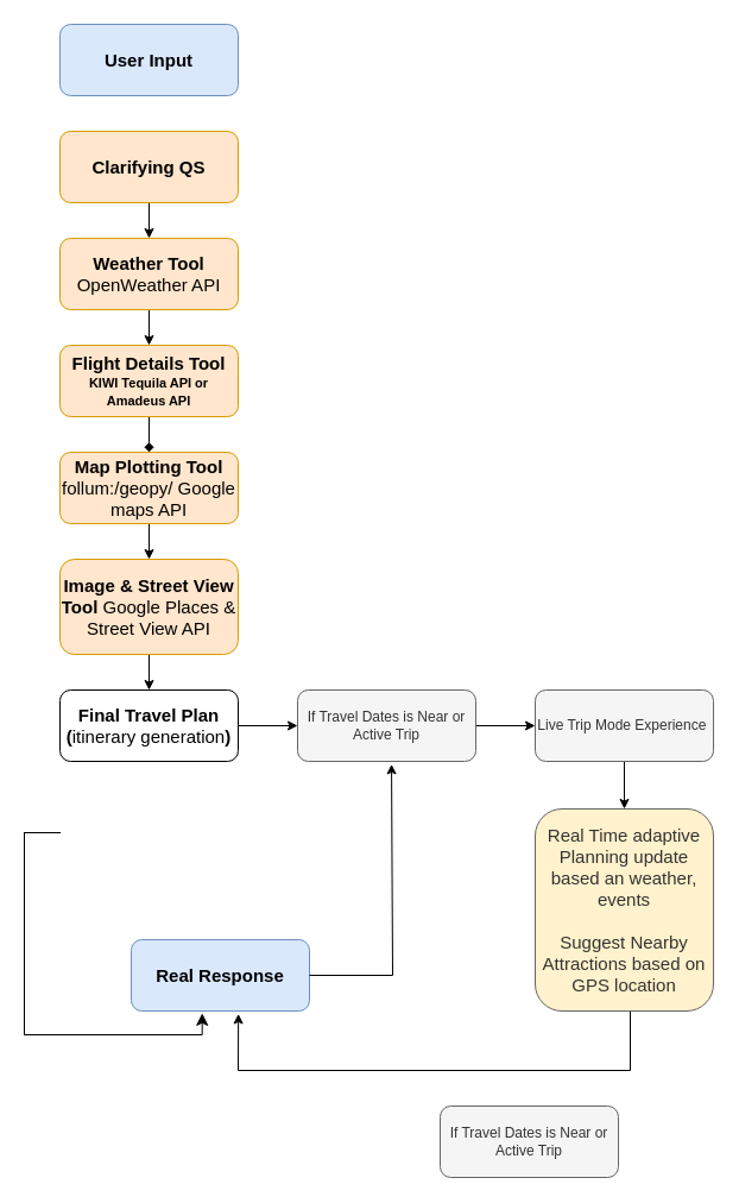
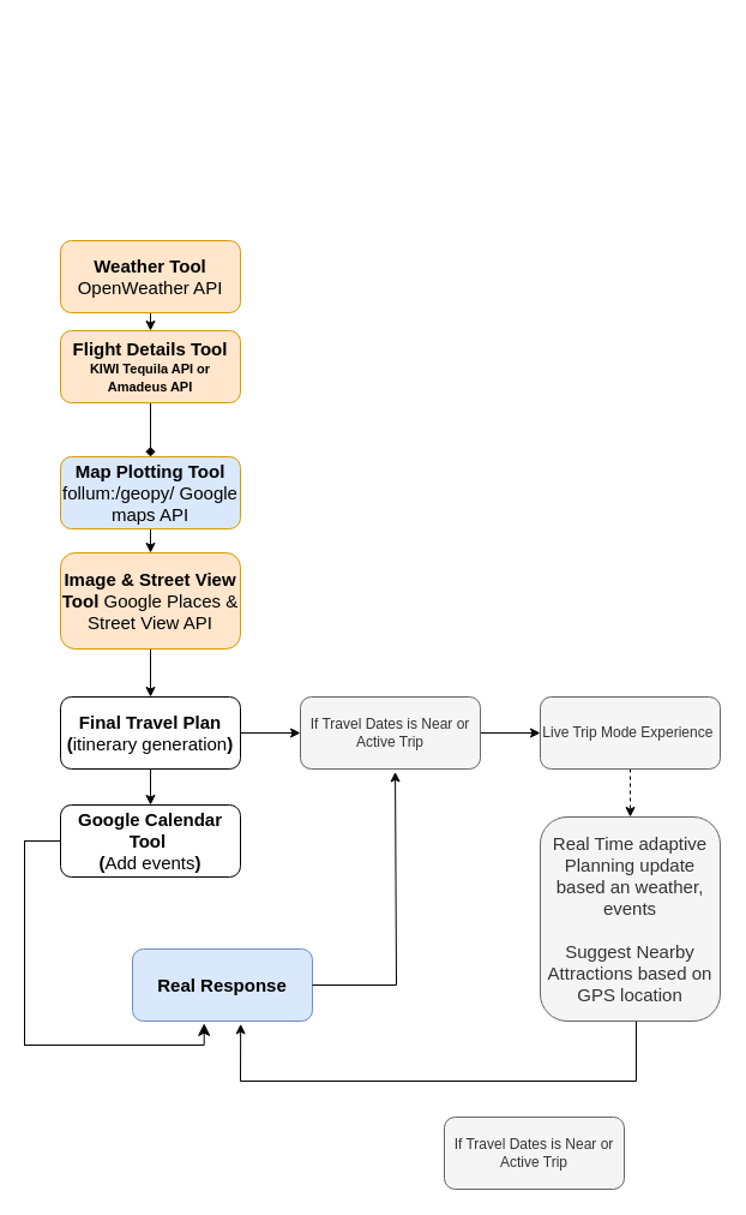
- <mxCell id="2" value="&lt;font style=&quot;font-size: 15px;&quot;&gt;&lt;b style=&quot;&quot;&gt;User Input&lt;/b&gt;&lt;/font&gt;" style="rounded=1;whiteSpace=wrap;html=1;fillColor=#dae8fc;strokeColor=#6c8ebf;" vertex="1" parent="1"><mxGeometry x="50" y="20" width="150" height="60" as="geometry" /></mxCell>
- <mxCell id="4" value="&lt;font style=&quot;font-size: 15px;&quot;&gt;&lt;b style=&quot;&quot;&gt;Clarifying QS&lt;/b&gt;&lt;/font&gt;" style="rounded=1;whiteSpace=wrap;html=1;fillColor=#ffe6cc;strokeColor=#d79b00;" vertex="1" parent="1"><mxGeometry x="50" y="110" width="150" height="60" as="geometry" /></mxCell>
- <mxCell id="3" style="edgeStyle=none;html=1;entryX=0.5;entryY=0;entryDx=0;entryDy=0;" edge="1" parent="1" source="4" target="6"><mxGeometry relative="1" as="geometry" /></mxCell>
- <mxCell id="8" value="&lt;b style=&quot;font-size: 15px;&quot;&gt;Flight Details Tool &lt;/b&gt;&lt;b style=&quot;font-size: 11px;&quot;&gt;KIWI Tequila API or Amadeus API&lt;/b&gt;" style="rounded=1;whiteSpace=wrap;html=1;fillColor=#ffe6cc;strokeColor=#d79b00;" vertex="1" parent="1"><mxGeometry x="50" y="290" width="150" height="60" as="geometry" /></mxCell>
+ <mxCell id="8" value="&lt;b style=&quot;font-size: 15px;&quot;&gt;Flight Details Tool &lt;/b&gt;&lt;b style=&quot;font-size: 11px;&quot;&gt;KIWI Tequila API or Amadeus API&lt;/b&gt;" style="rounded=1;whiteSpace=wrap;html=1;fillColor=#ffe6cc;strokeColor=#d79b00;" vertex="1" parent="1"><mxGeometry x="50" y="275" width="150" height="60" as="geometry" /></mxCell>
- <mxCell id="10" value="&lt;span style=&quot;font-size: 15px;&quot;&gt;&lt;b&gt;Map Plotting Tool&lt;/b&gt;&lt;/span&gt;&lt;div&gt;&lt;span style=&quot;font-size: 15px;&quot;&gt;follum:/geopy/ Google maps API&lt;/span&gt;&lt;/div&gt;" style="rounded=1;whiteSpace=wrap;html=1;fillColor=#ffe6cc;strokeColor=#d79b00;" vertex="1" parent="1"><mxGeometry x="50" y="380" width="150" height="60" as="geometry" /></mxCell>
+ <mxCell id="10" value="&lt;span style=&quot;font-size: 15px;&quot;&gt;&lt;b&gt;Map Plotting Tool&lt;/b&gt;&lt;/span&gt;&lt;div&gt;&lt;span style=&quot;font-size: 15px;&quot;&gt;follum:/geopy/ Google maps API&lt;/span&gt;&lt;/div&gt;" style="rounded=1;whiteSpace=wrap;html=1;fillColor=#dae8fc;strokeColor=#d79b00;" vertex="1" parent="1"><mxGeometry x="50" y="380" width="150" height="60" as="geometry" /></mxCell>
- <mxCell id="13" value="&lt;span style=&quot;font-size: 15px;&quot;&gt;&lt;b&gt;Image &amp;amp; Street View Tool &lt;/b&gt;Google Places &amp;amp; Street View API&lt;/span&gt;" style="rounded=1;whiteSpace=wrap;html=1;fillColor=#ffe6cc;strokeColor=#d79b00;" vertex="1" parent="1"><mxGeometry x="50" y="470" width="150" height="80" as="geometry" /></mxCell>
+ <mxCell id="13" value="&lt;span style=&quot;font-size: 15px;&quot;&gt;&lt;b&gt;Image &amp;amp; Street View Tool &lt;/b&gt;Google Places &amp;amp; Street View API&lt;/span&gt;" style="rounded=1;whiteSpace=wrap;html=1;fillColor=#ffe6cc;strokeColor=#d79b00;" vertex="1" parent="1"><mxGeometry x="50" y="460" width="150" height="80" as="geometry" /></mxCell>
+ <mxCell id="14" style="edgeStyle=none;html=1;entryX=0.5;entryY=0;entryDx=0;entryDy=0;" edge="1" parent="1" source="15" target="16"><mxGeometry relative="1" as="geometry" /></mxCell>
- <mxCell id="26" style="edgeStyle=none;html=1;entryX=0.5;entryY=0;entryDx=0;entryDy=0;" edge="1" parent="1" source="27" target="25"><mxGeometry relative="1" as="geometry" /></mxCell>
+ <mxCell id="26" style="edgeStyle=none;html=1;entryX=0.5;entryY=0;entryDx=0;entryDy=0;dashed=1;" edge="1" parent="1" source="27" target="25"><mxGeometry relative="1" as="geometry" /></mxCell>
+ <mxCell id="16" value="&lt;span style=&quot;font-size: 15px;&quot;&gt;&lt;b&gt;Google Calendar Tool&amp;nbsp;&lt;/b&gt;&lt;/span&gt;&lt;div&gt;&lt;span style=&quot;font-size: 15px;&quot;&gt;&lt;b&gt;(&lt;/b&gt;Add events&lt;b&gt;)&lt;/b&gt;&lt;/span&gt;&lt;/div&gt;" style="rounded=1;whiteSpace=wrap;html=1;labelBorderColor=none;shadow=0;" vertex="1" parent="1"><mxGeometry x="50" y="670" width="150" height="60" as="geometry" /></mxCell>
- <mxCell id="25" value="&lt;span style=&quot;font-size: 15px;&quot;&gt;Real Time adaptive Planning update based an weather, events&lt;/span&gt;&lt;div&gt;&lt;span style=&quot;font-size: 15px;&quot;&gt;&lt;br&gt;&lt;/span&gt;&lt;/div&gt;&lt;div&gt;&lt;span style=&quot;font-size: 15px;&quot;&gt;Suggest Nearby Attractions based on GPS location&lt;/span&gt;&lt;/div&gt;" style="rounded=1;whiteSpace=wrap;html=1;fillColor=#fff2cc;fontColor=#333333;strokeColor=#666666;" vertex="1" parent="1"><mxGeometry x="450" y="680" width="150" height="170" as="geometry" /></mxCell>
+ <mxCell id="25" value="&lt;span style=&quot;font-size: 15px;&quot;&gt;Real Time adaptive Planning update based an weather, events&lt;/span&gt;&lt;div&gt;&lt;span style=&quot;font-size: 15px;&quot;&gt;&lt;br&gt;&lt;/span&gt;&lt;/div&gt;&lt;div&gt;&lt;span style=&quot;font-size: 15px;&quot;&gt;Suggest Nearby Attractions based on GPS location&lt;/span&gt;&lt;/div&gt;" style="rounded=1;whiteSpace=wrap;html=1;fillColor=#f5f5f5;fontColor=#333333;strokeColor=#666666;" vertex="1" parent="1"><mxGeometry x="450" y="680" width="150" height="170" as="geometry" /></mxCell>
